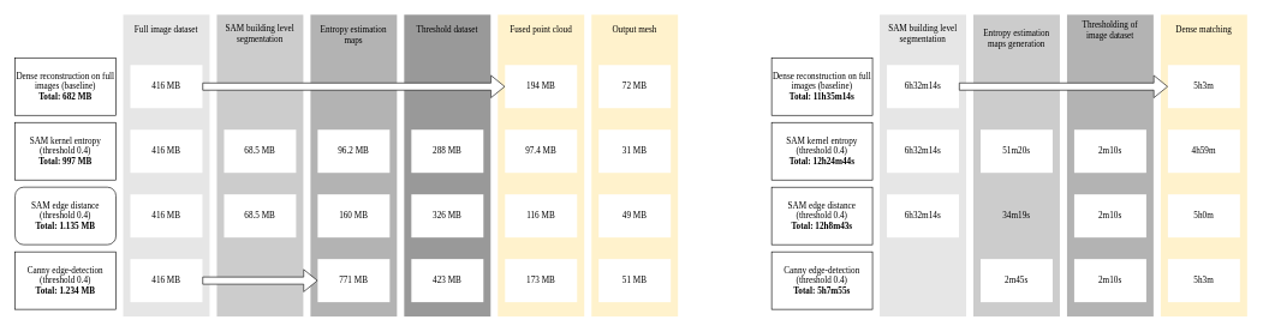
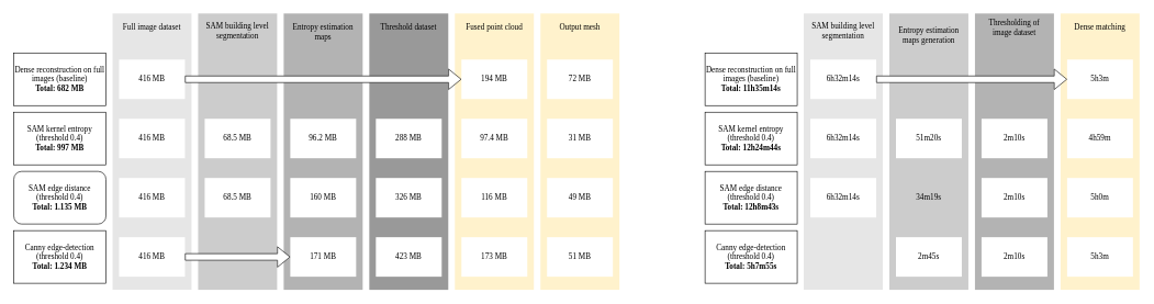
- <mxCell id="26" value="&lt;font data-font-src=&quot;https://fonts.googleapis.com/css?family=montserrat&quot; face=&quot;montserrat&quot;&gt;771 MB&lt;/font&gt;" style="rounded=0;whiteSpace=wrap;html=1;fillColor=#FFFFFF;strokeColor=none;" vertex="1" parent="1"><mxGeometry x="440" y="360" width="100" height="60" as="geometry" /></mxCell>
+ <mxCell id="26" value="&lt;font data-font-src=&quot;https://fonts.googleapis.com/css?family=montserrat&quot; face=&quot;montserrat&quot;&gt;171 MB&lt;/font&gt;" style="rounded=0;whiteSpace=wrap;html=1;fillColor=#FFFFFF;strokeColor=none;" vertex="1" parent="1"><mxGeometry x="440" y="360" width="100" height="60" as="geometry" /></mxCell>
